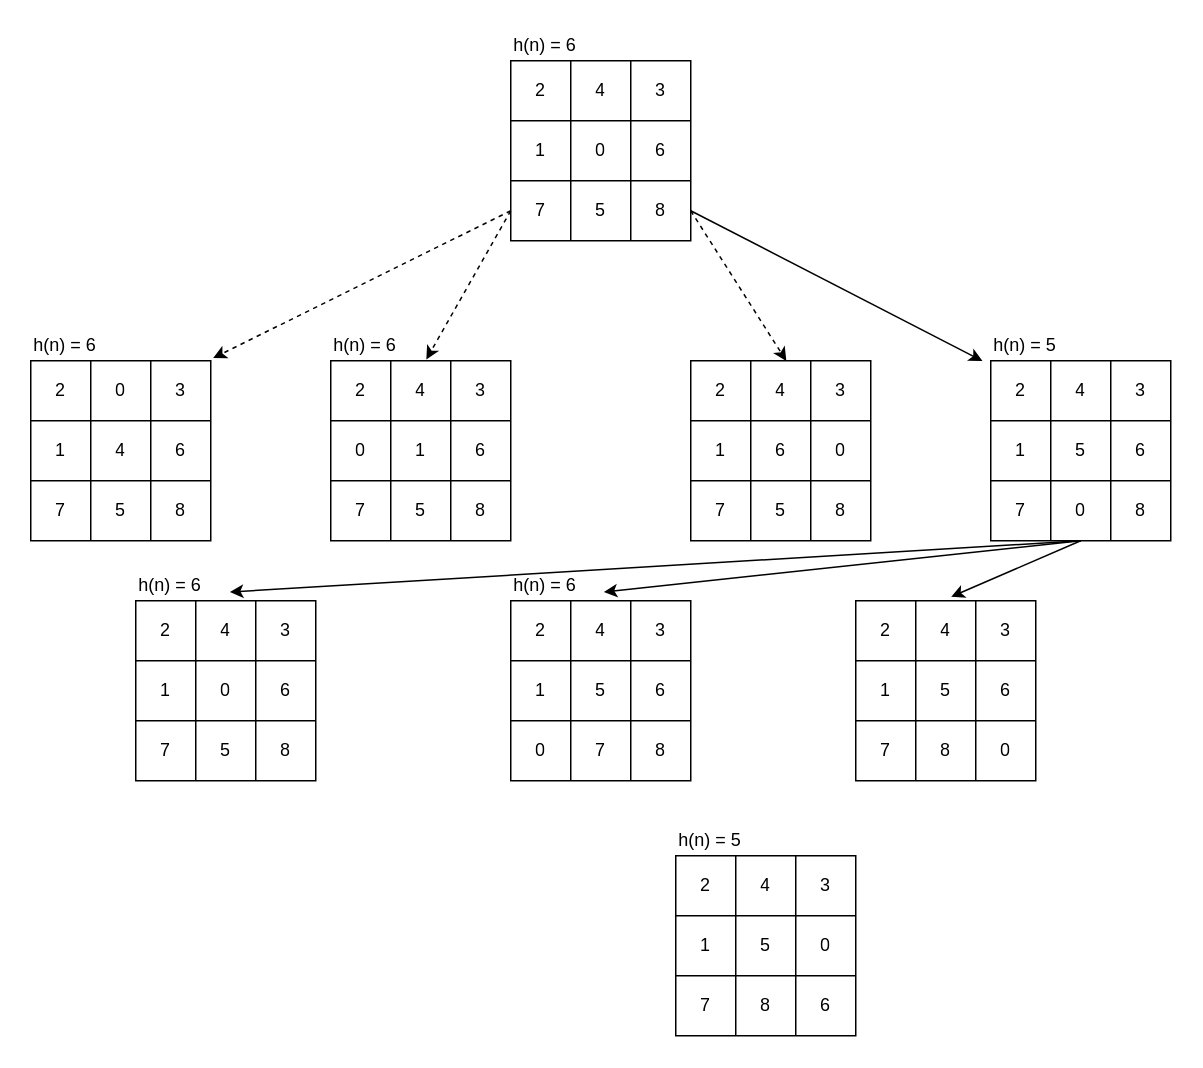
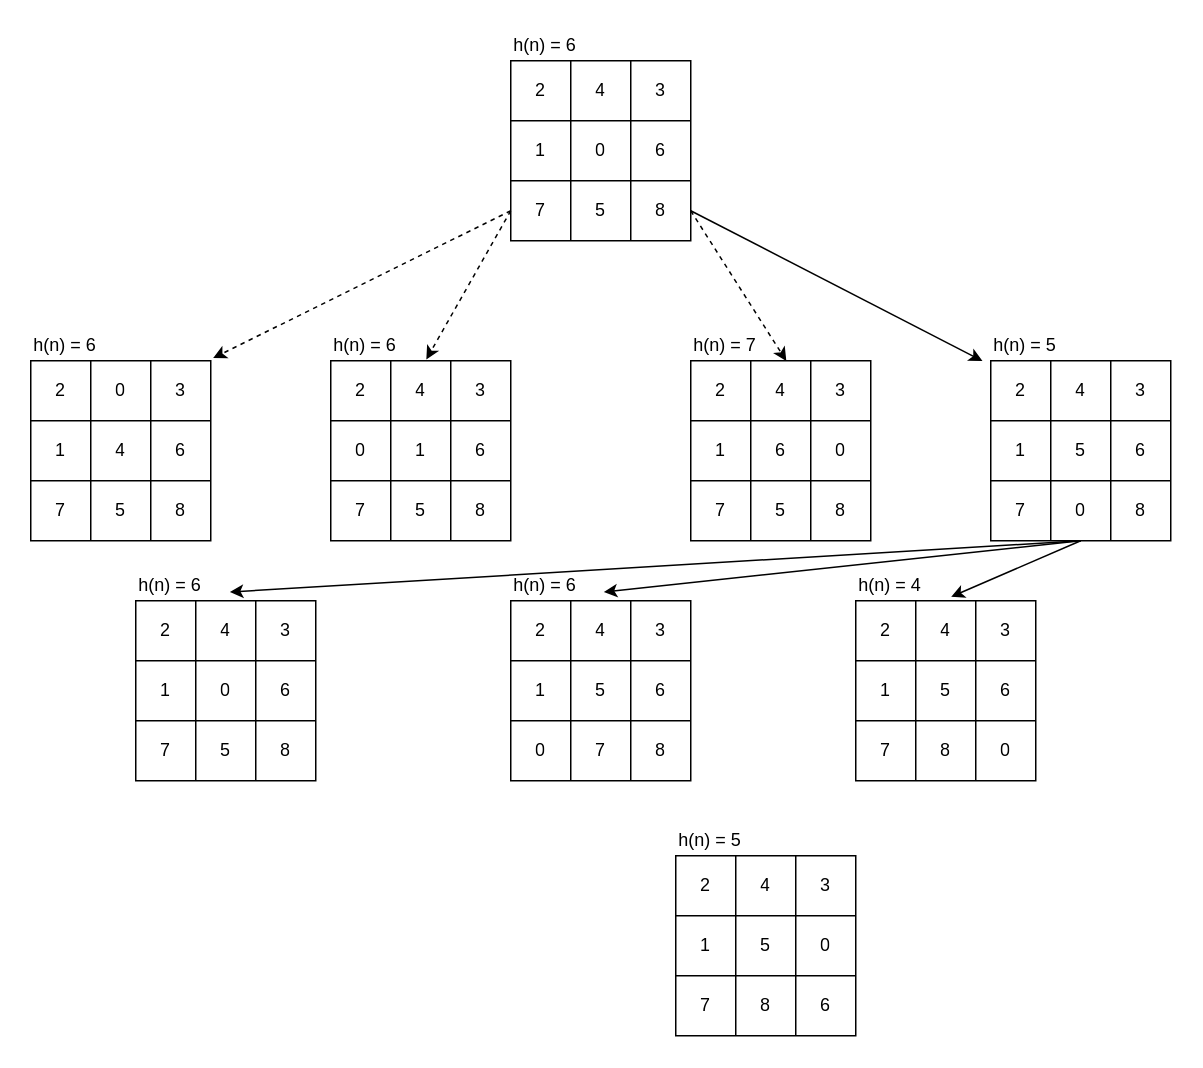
+ <mxCell id="48" value="h(n) = 7" style="text;html=1;strokeColor=none;fillColor=none;align=center;verticalAlign=middle;whiteSpace=wrap;rounded=0;" vertex="1" parent="47"><mxGeometry width="46" height="20" as="geometry" /></mxCell>
+ <mxCell id="112" value="h(n) = 4" style="text;html=1;strokeColor=none;fillColor=none;align=center;verticalAlign=middle;whiteSpace=wrap;rounded=0;" vertex="1" parent="111"><mxGeometry width="46" height="20" as="geometry" /></mxCell>
